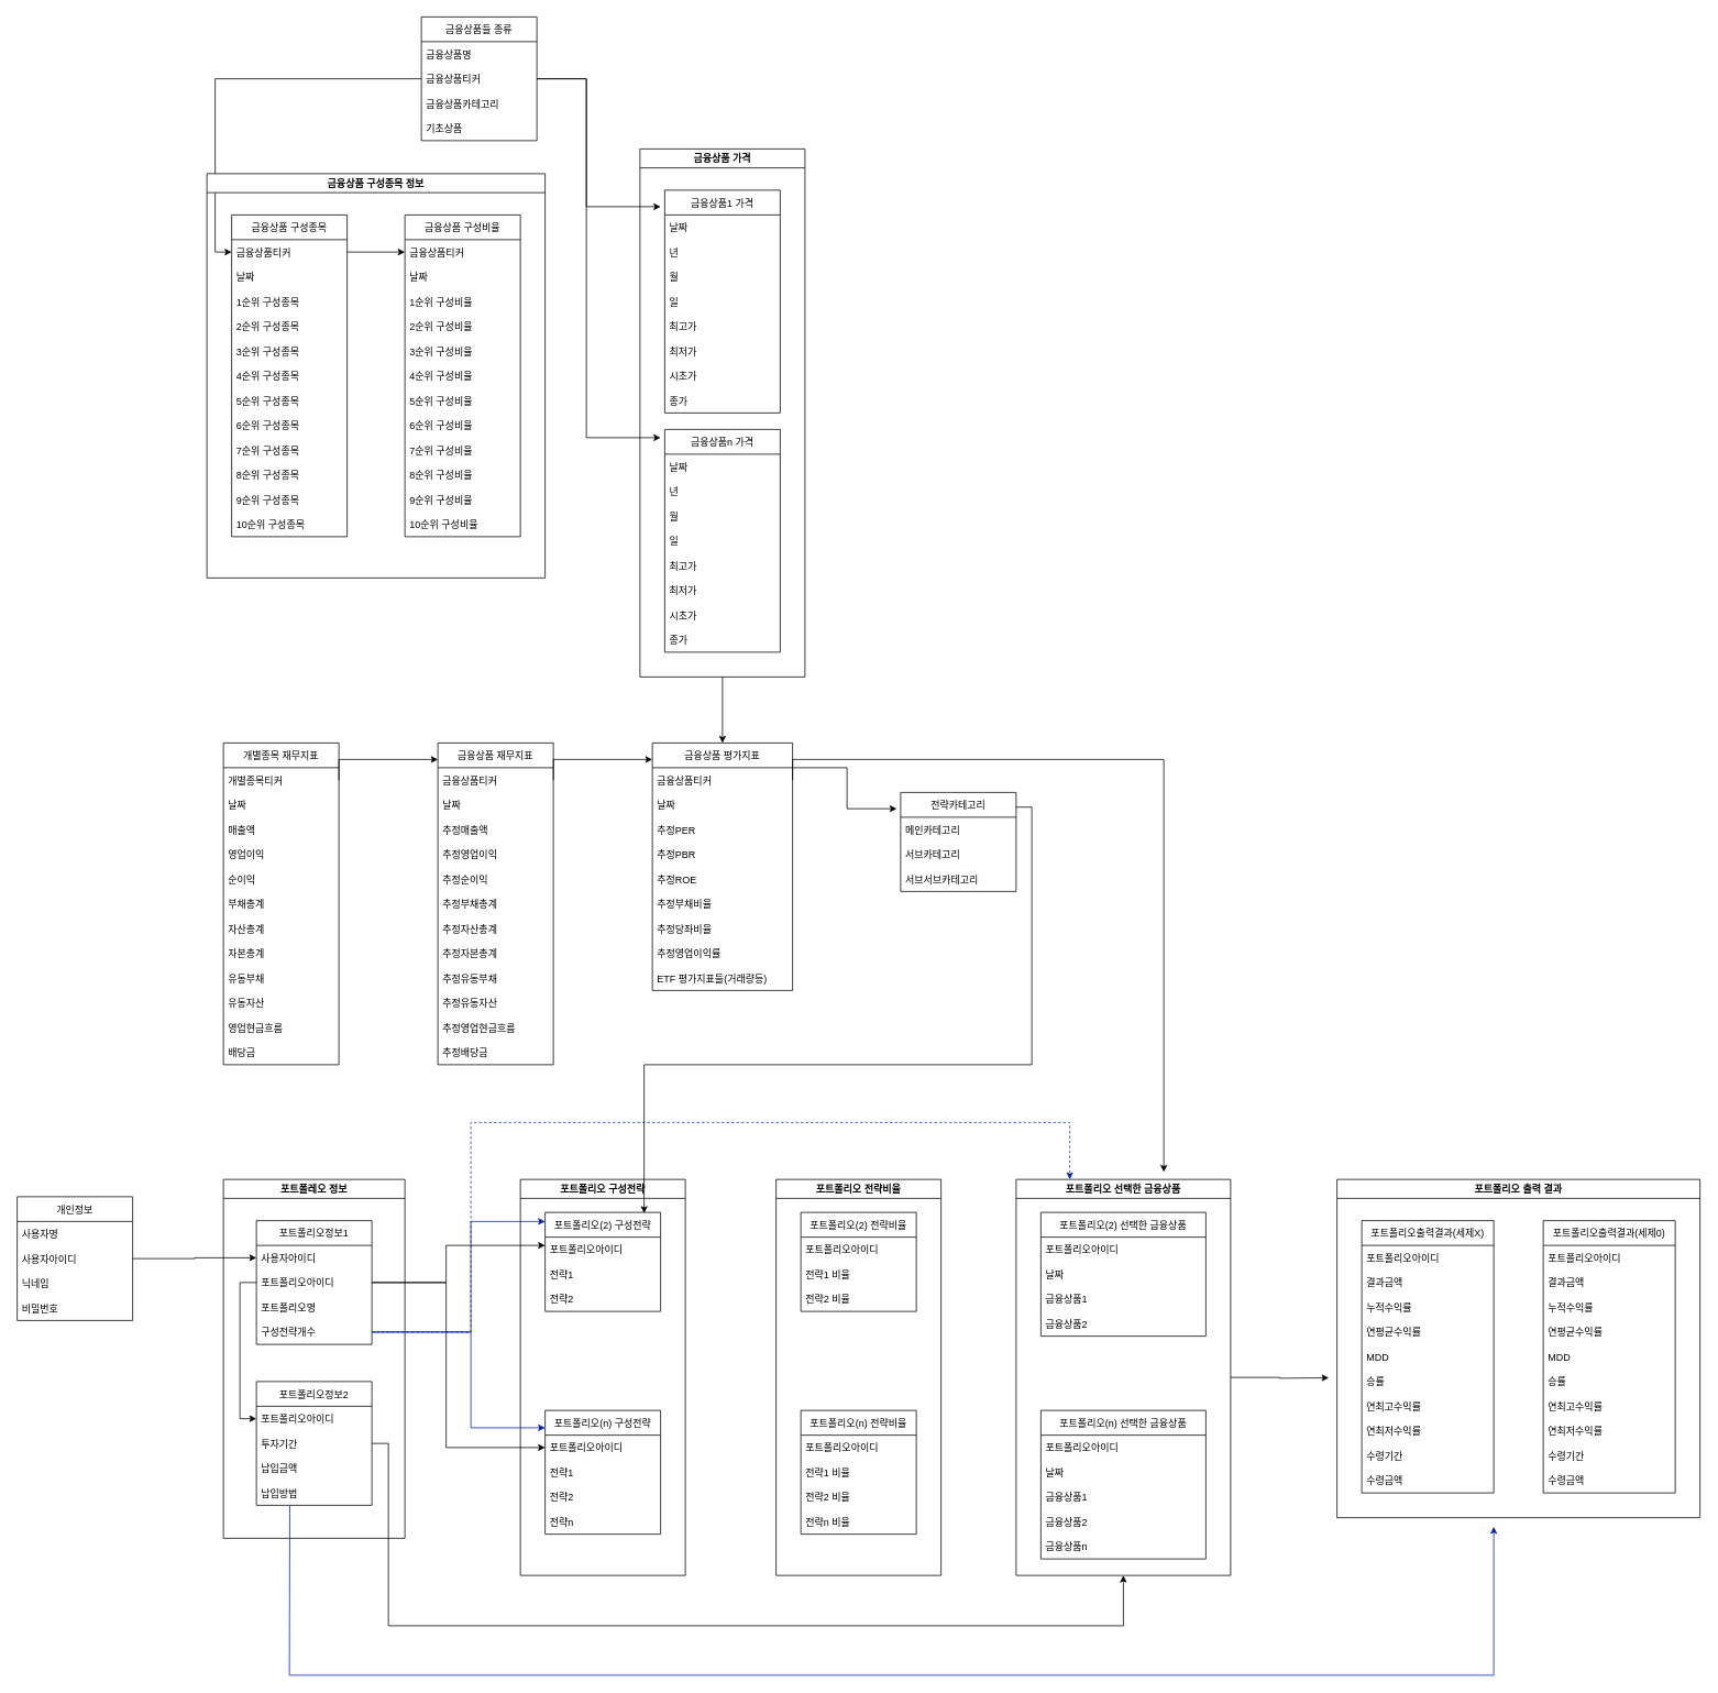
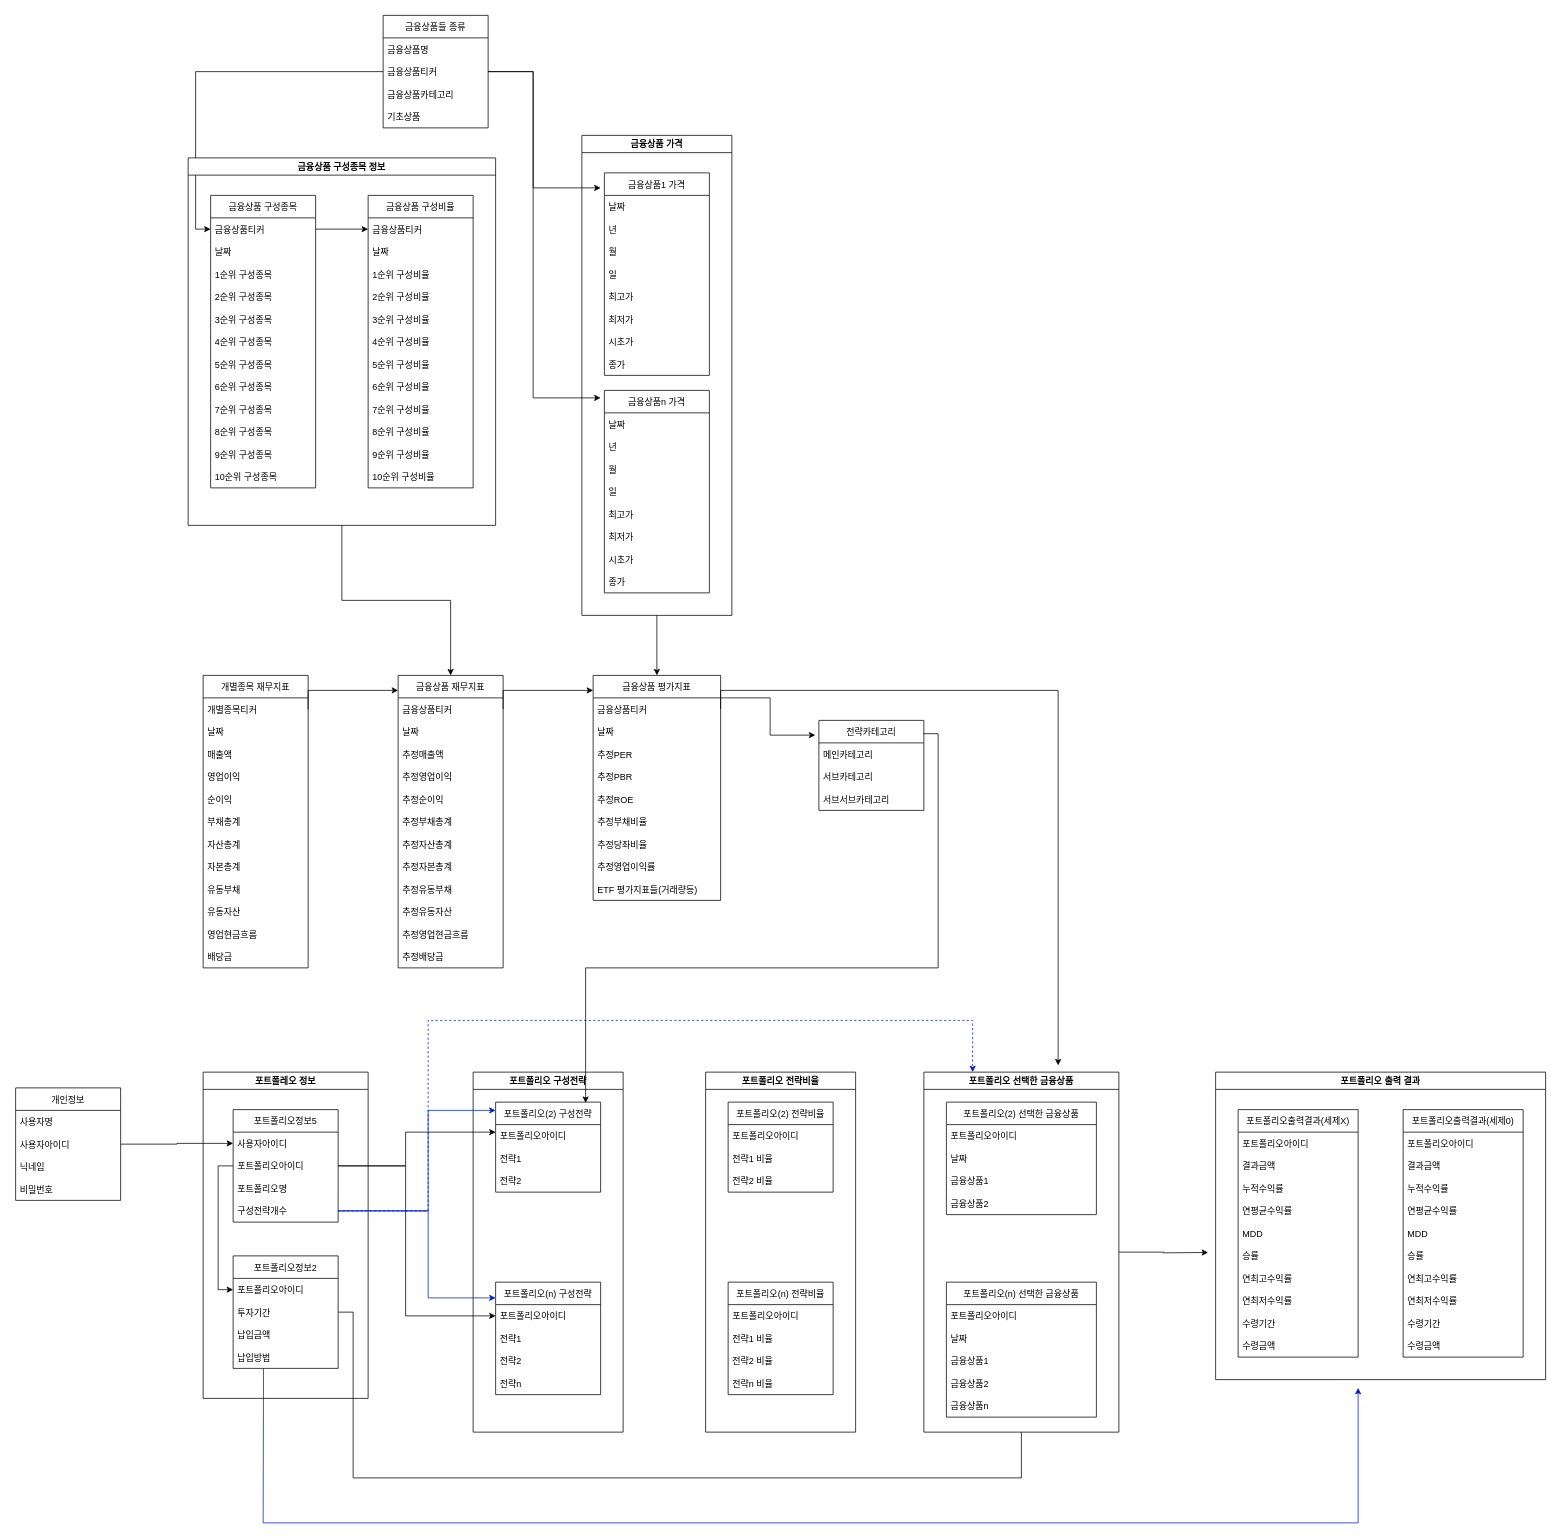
+ <mxCell id="134" style="edgeStyle=orthogonalEdgeStyle;rounded=0;orthogonalLoop=1;jettySize=auto;html=1;entryX=0.5;entryY=0;entryDx=0;entryDy=0;" parent="1" source="135" target="30" edge="1"><mxGeometry relative="1" as="geometry" /></mxCell>
- <mxCell id="58" value="포트폴리오정보1" style="swimlane;fontStyle=0;childLayout=stackLayout;horizontal=1;startSize=30;horizontalStack=0;resizeParent=1;resizeParentMax=0;resizeLast=0;collapsible=1;marginBottom=0;" parent="1" vertex="1"><mxGeometry x="310" y="1479" width="140" height="150" as="geometry" /></mxCell>
+ <mxCell id="58" value="포트폴리오정보5" style="swimlane;fontStyle=0;childLayout=stackLayout;horizontal=1;startSize=30;horizontalStack=0;resizeParent=1;resizeParentMax=0;resizeLast=0;collapsible=1;marginBottom=0;" parent="1" vertex="1"><mxGeometry x="310" y="1479" width="140" height="150" as="geometry" /></mxCell>
- <mxCell id="168" style="edgeStyle=orthogonalEdgeStyle;rounded=0;orthogonalLoop=1;jettySize=auto;html=1;entryX=0.5;entryY=1;entryDx=0;entryDy=0;" parent="1" source="103" target="129" edge="1"><mxGeometry relative="1" as="geometry"><mxPoint x="1370" y="1970" as="targetPoint" /><Array as="points"><mxPoint x="470" y="1749" /><mxPoint x="470" y="1970" /><mxPoint x="1361" y="1970" /></Array></mxGeometry></mxCell>
+ <mxCell id="168" style="edgeStyle=orthogonalEdgeStyle;rounded=0;orthogonalLoop=1;jettySize=auto;html=1;entryX=0.5;entryY=1;entryDx=0;entryDy=0;endArrow=none;" parent="1" source="103" target="129" edge="1"><mxGeometry relative="1" as="geometry"><mxPoint x="1370" y="1970" as="targetPoint" /><Array as="points"><mxPoint x="470" y="1749" /><mxPoint x="470" y="1970" /><mxPoint x="1361" y="1970" /></Array></mxGeometry></mxCell>
